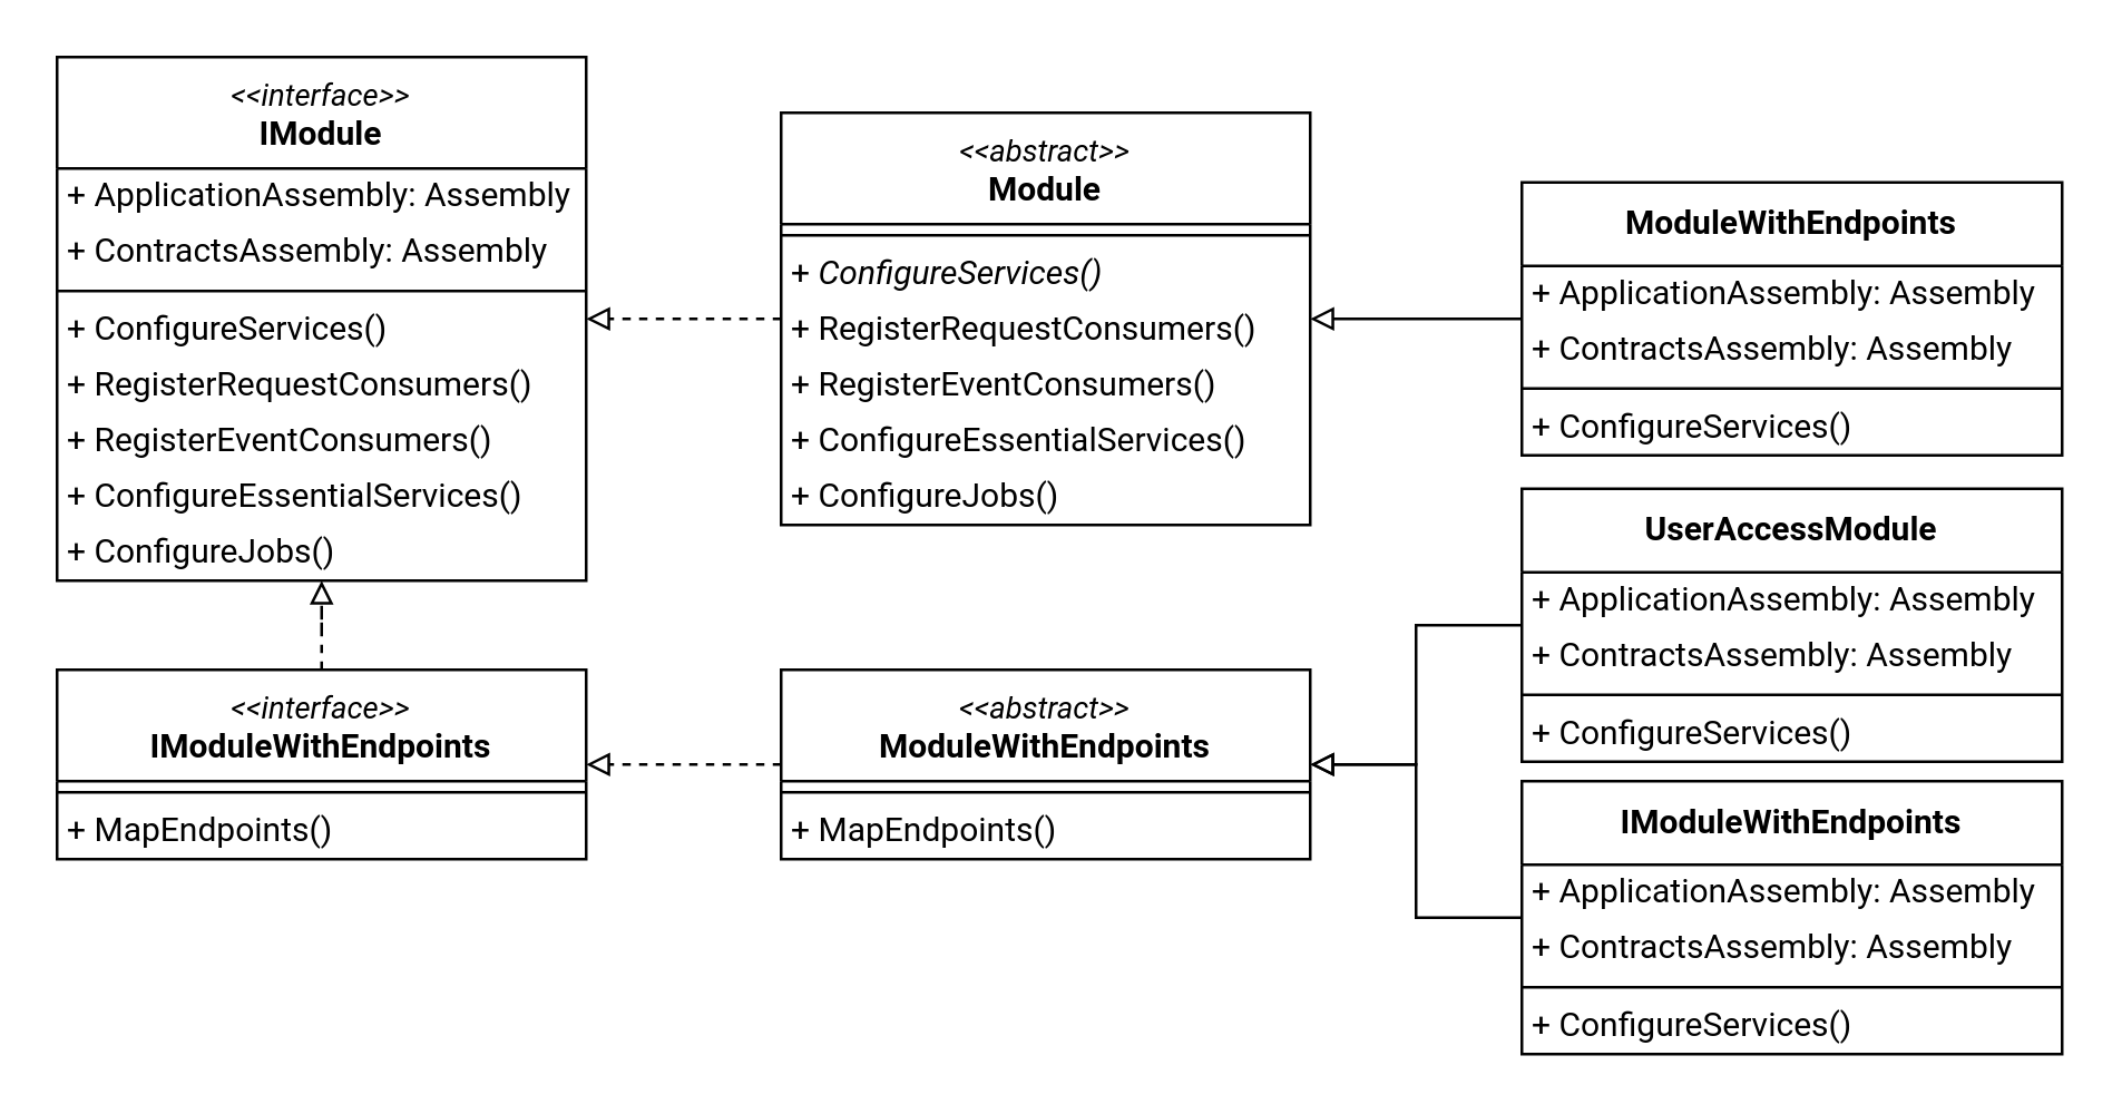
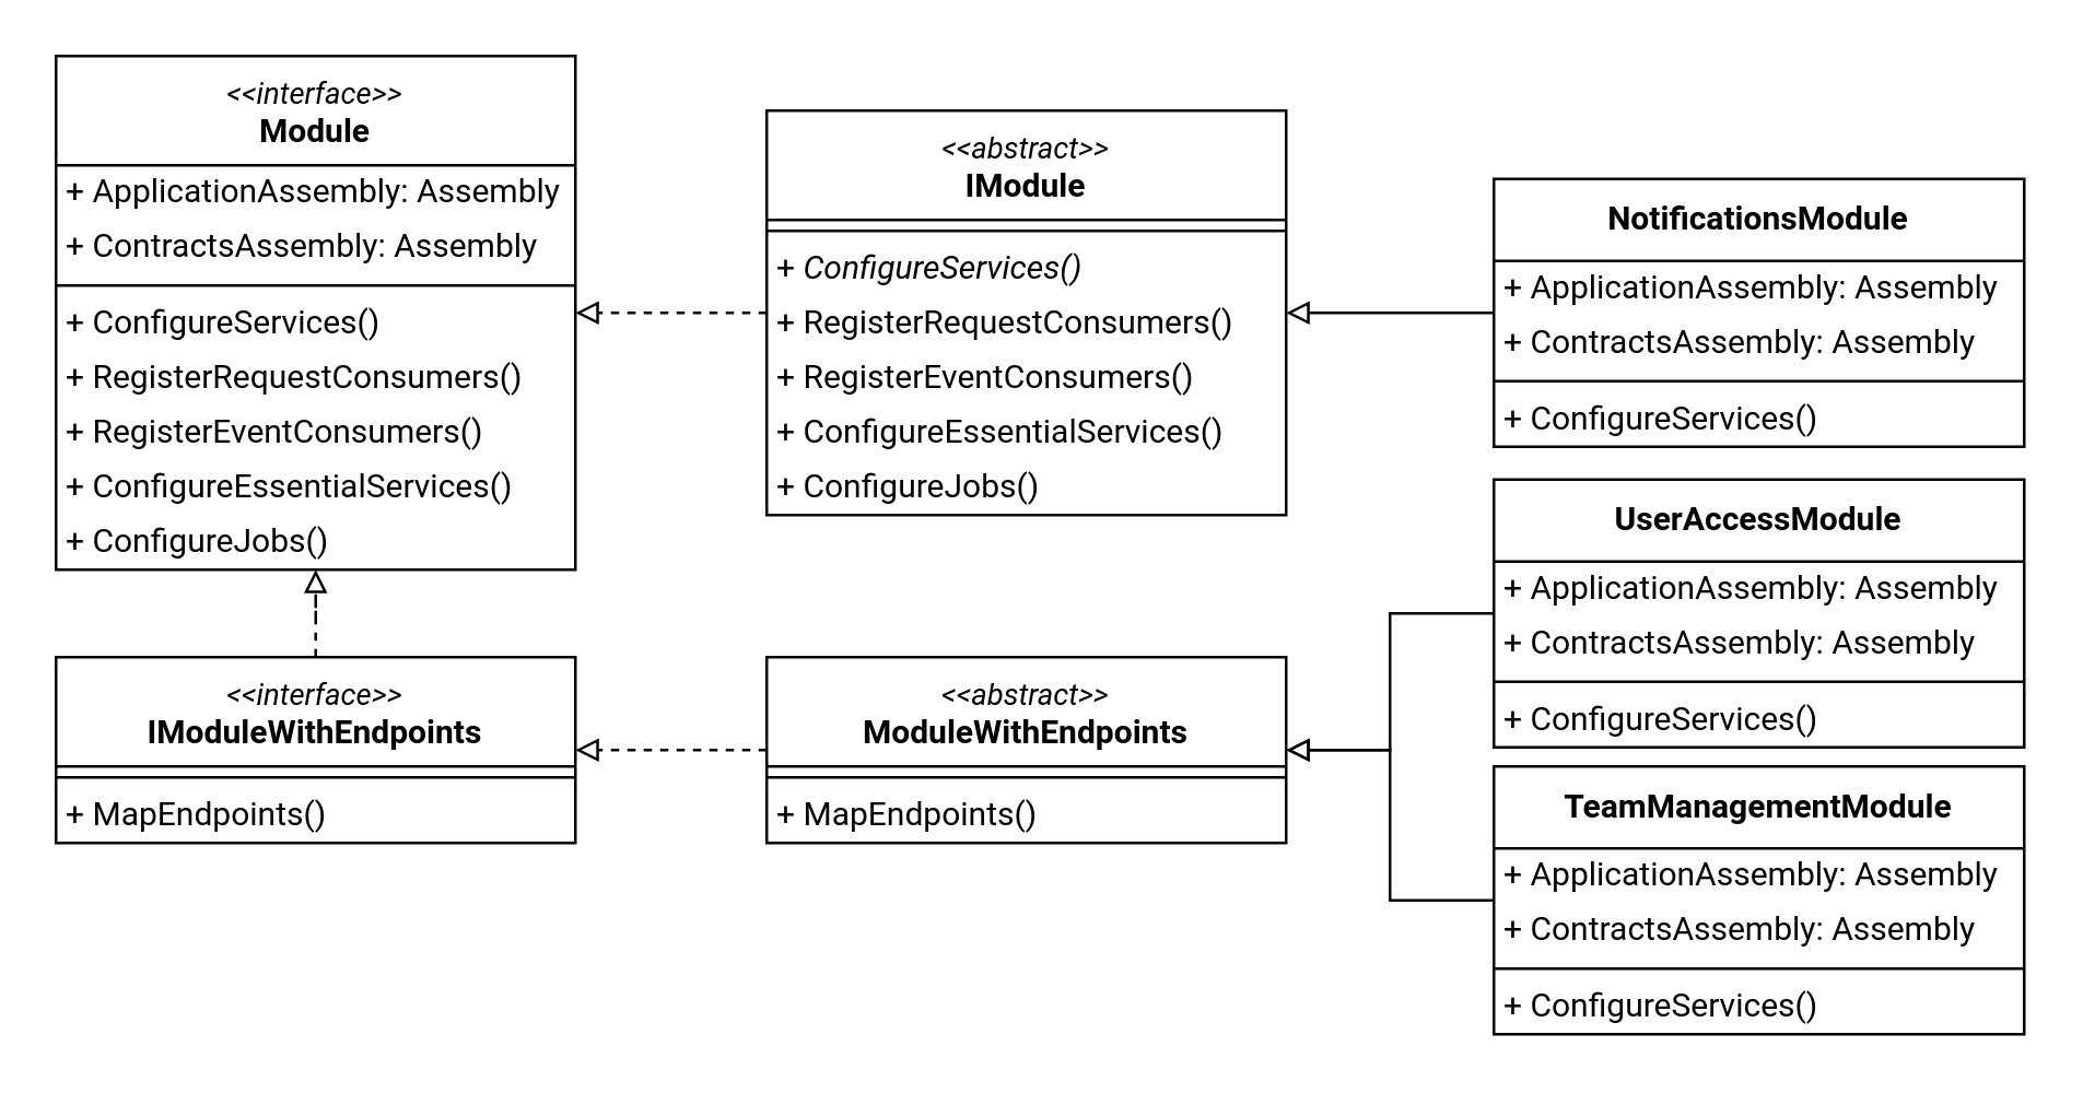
- <mxCell id="5" value="&lt;font size=&quot;1&quot;&gt;&lt;span style=&quot;font-weight: normal;&quot;&gt;&lt;i style=&quot;font-size: 11px;&quot;&gt;&amp;lt;&amp;lt;interface&amp;gt;&amp;gt;&lt;/i&gt;&lt;/span&gt;&lt;/font&gt;&lt;br&gt;IModule" style="swimlane;fontStyle=1;align=center;verticalAlign=top;childLayout=stackLayout;horizontal=1;startSize=40;horizontalStack=0;resizeParent=1;resizeParentMax=0;resizeLast=0;collapsible=1;marginBottom=0;whiteSpace=wrap;html=1;fontFamily=Roboto;fontSource=https%3A%2F%2Ffonts.googleapis.com%2Fcss%3Ffamily%3DRoboto;" vertex="1" parent="1"><mxGeometry x="20" y="20" width="190" height="188" as="geometry" /></mxCell>
+ <mxCell id="5" value="&lt;font size=&quot;1&quot;&gt;&lt;span style=&quot;font-weight: normal;&quot;&gt;&lt;i style=&quot;font-size: 11px;&quot;&gt;&amp;lt;&amp;lt;interface&amp;gt;&amp;gt;&lt;/i&gt;&lt;/span&gt;&lt;/font&gt;&lt;br&gt;Module" style="swimlane;fontStyle=1;align=center;verticalAlign=top;childLayout=stackLayout;horizontal=1;startSize=40;horizontalStack=0;resizeParent=1;resizeParentMax=0;resizeLast=0;collapsible=1;marginBottom=0;whiteSpace=wrap;html=1;fontFamily=Roboto;fontSource=https%3A%2F%2Ffonts.googleapis.com%2Fcss%3Ffamily%3DRoboto;" vertex="1" parent="1"><mxGeometry x="20" y="20" width="190" height="188" as="geometry" /></mxCell>
- <mxCell id="23" value="&lt;font size=&quot;1&quot;&gt;&lt;span style=&quot;font-weight: normal;&quot;&gt;&lt;i style=&quot;font-size: 11px;&quot;&gt;&amp;lt;&amp;lt;abstract&amp;gt;&amp;gt;&lt;/i&gt;&lt;/span&gt;&lt;/font&gt;&lt;br&gt;Module" style="swimlane;fontStyle=1;align=center;verticalAlign=top;childLayout=stackLayout;horizontal=1;startSize=40;horizontalStack=0;resizeParent=1;resizeParentMax=0;resizeLast=0;collapsible=1;marginBottom=0;whiteSpace=wrap;html=1;fontFamily=Roboto;fontSource=https%3A%2F%2Ffonts.googleapis.com%2Fcss%3Ffamily%3DRoboto;" vertex="1" parent="1"><mxGeometry x="280" y="40" width="190" height="148" as="geometry" /></mxCell>
+ <mxCell id="23" value="&lt;font size=&quot;1&quot;&gt;&lt;span style=&quot;font-weight: normal;&quot;&gt;&lt;i style=&quot;font-size: 11px;&quot;&gt;&amp;lt;&amp;lt;abstract&amp;gt;&amp;gt;&lt;/i&gt;&lt;/span&gt;&lt;/font&gt;&lt;br&gt;IModule" style="swimlane;fontStyle=1;align=center;verticalAlign=top;childLayout=stackLayout;horizontal=1;startSize=40;horizontalStack=0;resizeParent=1;resizeParentMax=0;resizeLast=0;collapsible=1;marginBottom=0;whiteSpace=wrap;html=1;fontFamily=Roboto;fontSource=https%3A%2F%2Ffonts.googleapis.com%2Fcss%3Ffamily%3DRoboto;" vertex="1" parent="1"><mxGeometry x="280" y="40" width="190" height="148" as="geometry" /></mxCell>
- <mxCell id="30" value="&lt;font style=&quot;font-size: 12px;&quot;&gt;ModuleWithEndpoints&lt;/font&gt;" style="swimlane;fontStyle=1;align=center;verticalAlign=middle;childLayout=stackLayout;horizontal=1;startSize=30;horizontalStack=0;resizeParent=1;resizeParentMax=0;resizeLast=0;collapsible=1;marginBottom=0;whiteSpace=wrap;html=1;fontFamily=Roboto;fontSource=https%3A%2F%2Ffonts.googleapis.com%2Fcss%3Ffamily%3DRoboto;" vertex="1" parent="1"><mxGeometry x="546" y="65" width="194" height="98" as="geometry" /></mxCell>
+ <mxCell id="30" value="&lt;font style=&quot;font-size: 12px;&quot;&gt;NotificationsModule&lt;/font&gt;" style="swimlane;fontStyle=1;align=center;verticalAlign=middle;childLayout=stackLayout;horizontal=1;startSize=30;horizontalStack=0;resizeParent=1;resizeParentMax=0;resizeLast=0;collapsible=1;marginBottom=0;whiteSpace=wrap;html=1;fontFamily=Roboto;fontSource=https%3A%2F%2Ffonts.googleapis.com%2Fcss%3Ffamily%3DRoboto;" vertex="1" parent="1"><mxGeometry x="546" y="65" width="194" height="98" as="geometry" /></mxCell>
- <mxCell id="40" value="IModuleWithEndpoints" style="swimlane;fontStyle=1;align=center;verticalAlign=middle;childLayout=stackLayout;horizontal=1;startSize=30;horizontalStack=0;resizeParent=1;resizeParentMax=0;resizeLast=0;collapsible=1;marginBottom=0;whiteSpace=wrap;html=1;fontFamily=Roboto;fontSource=https%3A%2F%2Ffonts.googleapis.com%2Fcss%3Ffamily%3DRoboto;" vertex="1" parent="1"><mxGeometry x="546" y="280" width="194" height="98" as="geometry" /></mxCell>
+ <mxCell id="40" value="TeamManagementModule" style="swimlane;fontStyle=1;align=center;verticalAlign=middle;childLayout=stackLayout;horizontal=1;startSize=30;horizontalStack=0;resizeParent=1;resizeParentMax=0;resizeLast=0;collapsible=1;marginBottom=0;whiteSpace=wrap;html=1;fontFamily=Roboto;fontSource=https%3A%2F%2Ffonts.googleapis.com%2Fcss%3Ffamily%3DRoboto;" vertex="1" parent="1"><mxGeometry x="546" y="280" width="194" height="98" as="geometry" /></mxCell>
